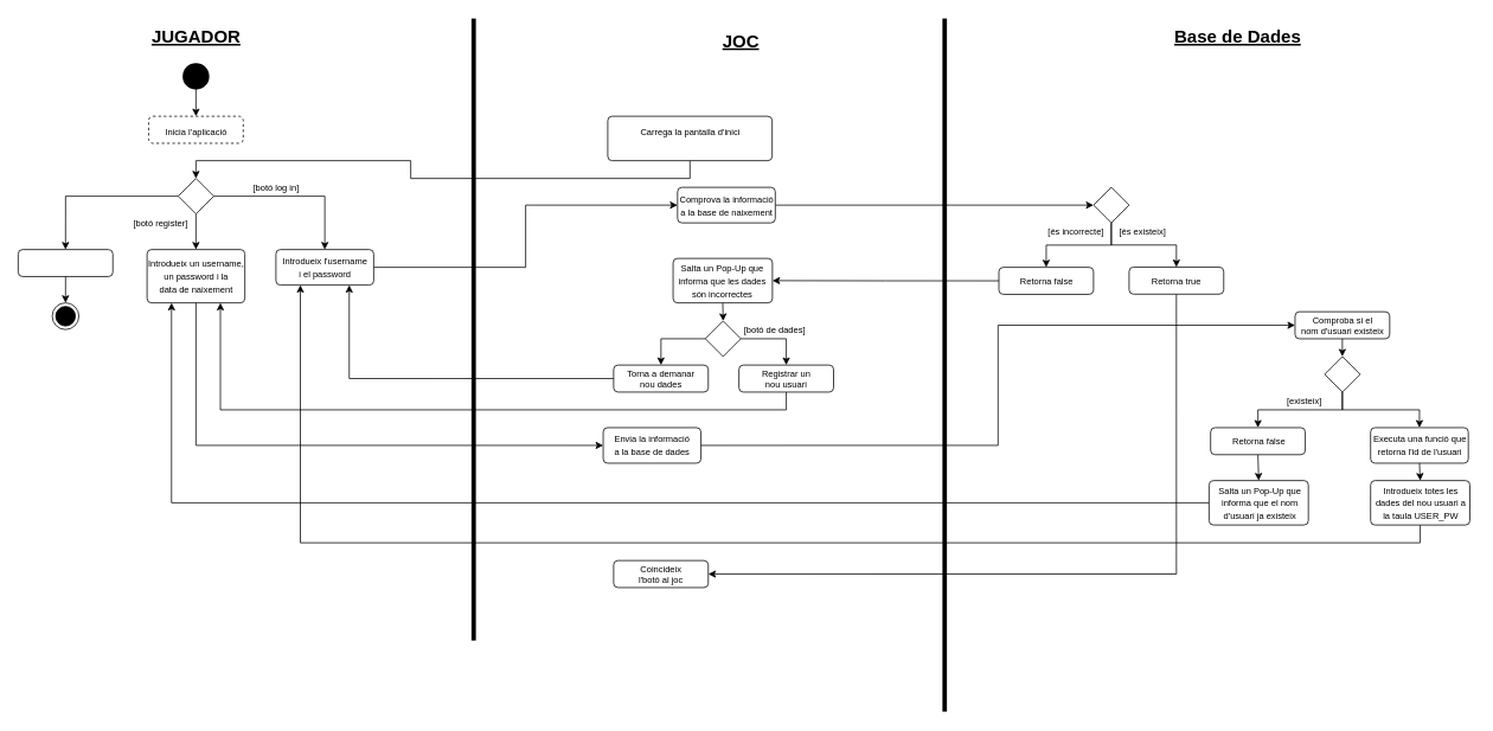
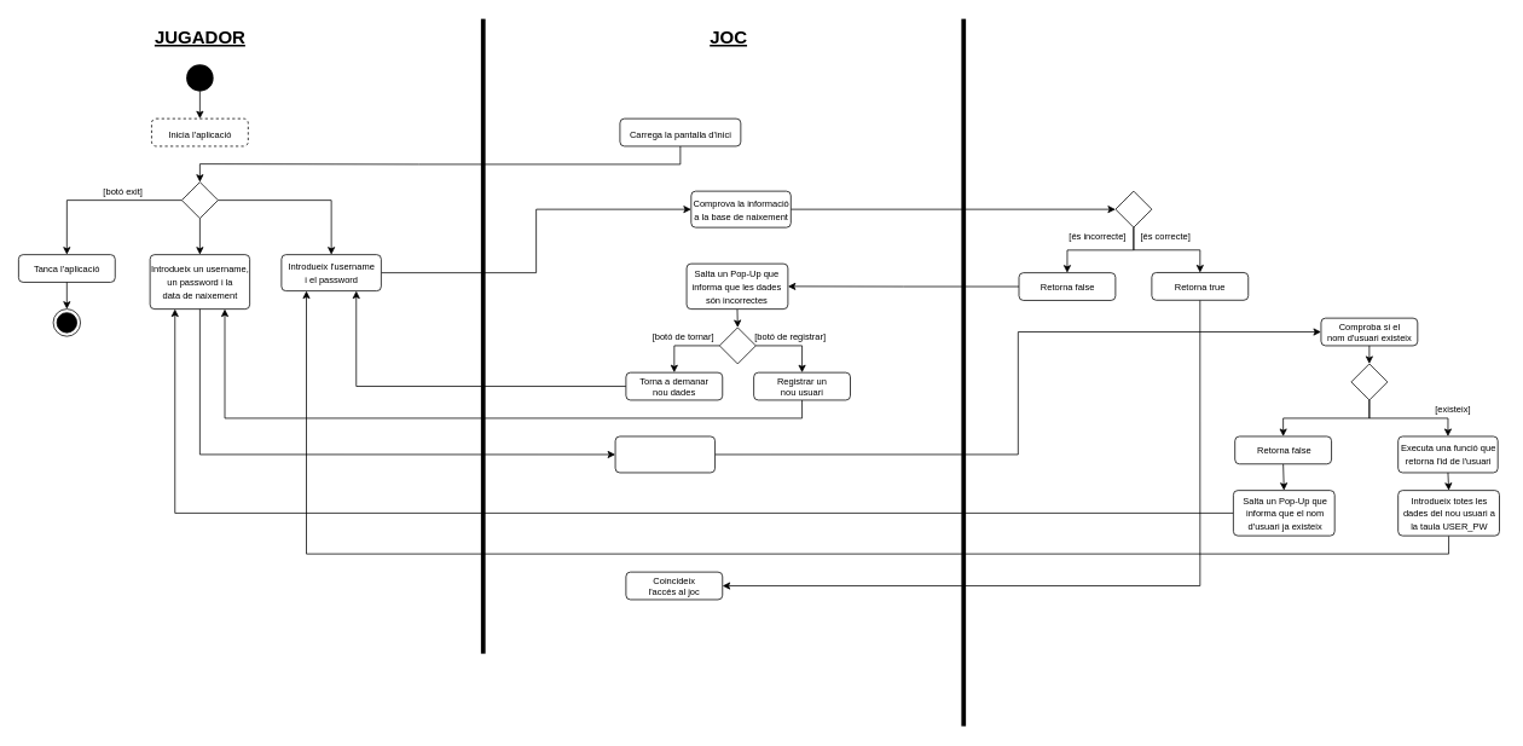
- <mxCell id="27" value="&lt;b&gt;&lt;u&gt;Base de Dades&lt;/u&gt;&lt;/b&gt;" style="text;html=1;align=center;verticalAlign=middle;resizable=0;points=[];autosize=1;strokeColor=none;fillColor=none;fontSize=20;" vertex="1" parent="1"><mxGeometry x="1311.75" y="25" width="160" height="30" as="geometry" /></mxCell>
- <mxCell id="8" value="&lt;b&gt;&lt;u&gt;JOC&lt;/u&gt;&lt;/b&gt;" style="text;html=1;align=center;verticalAlign=middle;resizable=0;points=[];autosize=1;strokeColor=none;fillColor=none;fontSize=20;" vertex="1" parent="1"><mxGeometry x="803.25" y="30" width="60" height="30" as="geometry" /></mxCell>
+ <mxCell id="8" value="&lt;b&gt;&lt;u&gt;JOC&lt;/u&gt;&lt;/b&gt;" style="text;html=1;align=center;verticalAlign=middle;resizable=0;points=[];autosize=1;strokeColor=none;fillColor=none;fontSize=20;" vertex="1" parent="1"><mxGeometry x="773.25" y="25" width="60" height="30" as="geometry" /></mxCell>
- <mxCell id="13" value="&lt;span style=&quot;font-size: 12px;&quot;&gt;&lt;sup&gt;Carrega la pantalla d'inici&lt;/sup&gt;&lt;/span&gt;" style="html=1;align=center;verticalAlign=top;rounded=1;absoluteArcSize=1;arcSize=10;dashed=0;fontSize=20;" vertex="1" parent="1"><mxGeometry x="683.38" y="130" width="185" height="50" as="geometry" /></mxCell>
+ <mxCell id="13" value="&lt;span style=&quot;font-size: 12px;&quot;&gt;&lt;sup&gt;Carrega la pantalla d'inici&lt;/sup&gt;&lt;/span&gt;" style="html=1;align=center;verticalAlign=top;rounded=1;absoluteArcSize=1;arcSize=10;dashed=0;fontSize=20;" vertex="1" parent="1"><mxGeometry x="683.38" y="130" width="133.25" height="30.43" as="geometry" /></mxCell>
+ <mxCell id="77" value="[botó exit]" style="text;html=1;align=center;verticalAlign=middle;resizable=0;points=[];autosize=1;strokeColor=none;fillColor=none;fontSize=10;" vertex="1" parent="1"><mxGeometry x="105" y="200" width="60" height="20" as="geometry" /></mxCell>
- <mxCell id="79" value="[botó log in]" style="text;html=1;align=center;verticalAlign=middle;resizable=0;points=[];autosize=1;strokeColor=none;fillColor=none;fontSize=10;" vertex="1" parent="1"><mxGeometry x="275" y="200" width="70" height="20" as="geometry" /></mxCell>
- <mxCell id="78" value="[botó register]" style="text;html=1;align=center;verticalAlign=middle;resizable=0;points=[];autosize=1;strokeColor=none;fillColor=none;fontSize=10;" vertex="1" parent="1"><mxGeometry x="140" y="240" width="80" height="20" as="geometry" /></mxCell>
- <mxCell id="28" value="[és existeix]" style="text;html=1;align=center;verticalAlign=middle;resizable=0;points=[];autosize=1;strokeColor=none;fillColor=none;fontSize=10;" vertex="1" parent="1"><mxGeometry x="1250" y="250" width="70" height="20" as="geometry" /></mxCell>
+ <mxCell id="28" value="[és correcte]" style="text;html=1;align=center;verticalAlign=middle;resizable=0;points=[];autosize=1;strokeColor=none;fillColor=none;fontSize=10;" vertex="1" parent="1"><mxGeometry x="1250" y="250" width="70" height="20" as="geometry" /></mxCell>
+ <mxCell id="80" value="Tanca l'aplicació" style="text;html=1;align=center;verticalAlign=middle;resizable=0;points=[];autosize=1;strokeColor=none;fillColor=none;fontSize=10;" vertex="1" parent="1"><mxGeometry x="28.25" y="285.22" width="90" height="20" as="geometry" /></mxCell>
+ <mxCell id="71" value="[botó de tornar]" style="text;html=1;align=center;verticalAlign=middle;resizable=0;points=[];autosize=1;strokeColor=none;fillColor=none;fontSize=10;" vertex="1" parent="1"><mxGeometry x="713.25" y="360" width="80" height="20" as="geometry" /></mxCell>
- <mxCell id="72" value="[botó de dades]" style="text;html=1;align=center;verticalAlign=middle;resizable=0;points=[];autosize=1;strokeColor=none;fillColor=none;fontSize=10;" vertex="1" parent="1"><mxGeometry x="826" y="360.43" width="90" height="20" as="geometry" /></mxCell>
+ <mxCell id="72" value="[botó de registrar]" style="text;html=1;align=center;verticalAlign=middle;resizable=0;points=[];autosize=1;strokeColor=none;fillColor=none;fontSize=10;" vertex="1" parent="1"><mxGeometry x="826" y="360.43" width="90" height="20" as="geometry" /></mxCell>
- <mxCell id="50" value="[existeix]" style="text;html=1;align=center;verticalAlign=middle;resizable=0;points=[];autosize=1;strokeColor=none;fillColor=none;fontSize=10;" vertex="1" parent="1"><mxGeometry x="1441.76" y="440.41" width="50" height="20" as="geometry" /></mxCell>
+ <mxCell id="50" value="[existeix]" style="text;html=1;align=center;verticalAlign=middle;resizable=0;points=[];autosize=1;strokeColor=none;fillColor=none;fontSize=10;" vertex="1" parent="1"><mxGeometry x="1576.76" y="440.41" width="50" height="20" as="geometry" /></mxCell>
- <mxCell id="26" value="&lt;font size=&quot;1&quot;&gt;Envia la informació&lt;br&gt;a la base de dades&lt;/font&gt;" style="text;html=1;align=center;verticalAlign=middle;resizable=0;points=[];autosize=1;strokeColor=none;fillColor=none;fontSize=12;" vertex="1" parent="1"><mxGeometry x="683.25" y="480.44" width="100" height="40" as="geometry" /></mxCell>
- <mxCell id="49" value="Coincideix &lt;br&gt;l'botó al joc" style="text;html=1;align=center;verticalAlign=middle;resizable=0;points=[];autosize=1;strokeColor=none;fillColor=none;fontSize=10;" vertex="1" parent="1"><mxGeometry x="708.25" y="630" width="70" height="30" as="geometry" /></mxCell>
+ <mxCell id="49" value="Coincideix &lt;br&gt;l'accés al joc" style="text;html=1;align=center;verticalAlign=middle;resizable=0;points=[];autosize=1;strokeColor=none;fillColor=none;fontSize=10;" vertex="1" parent="1"><mxGeometry x="708.25" y="630" width="70" height="30" as="geometry" /></mxCell>
